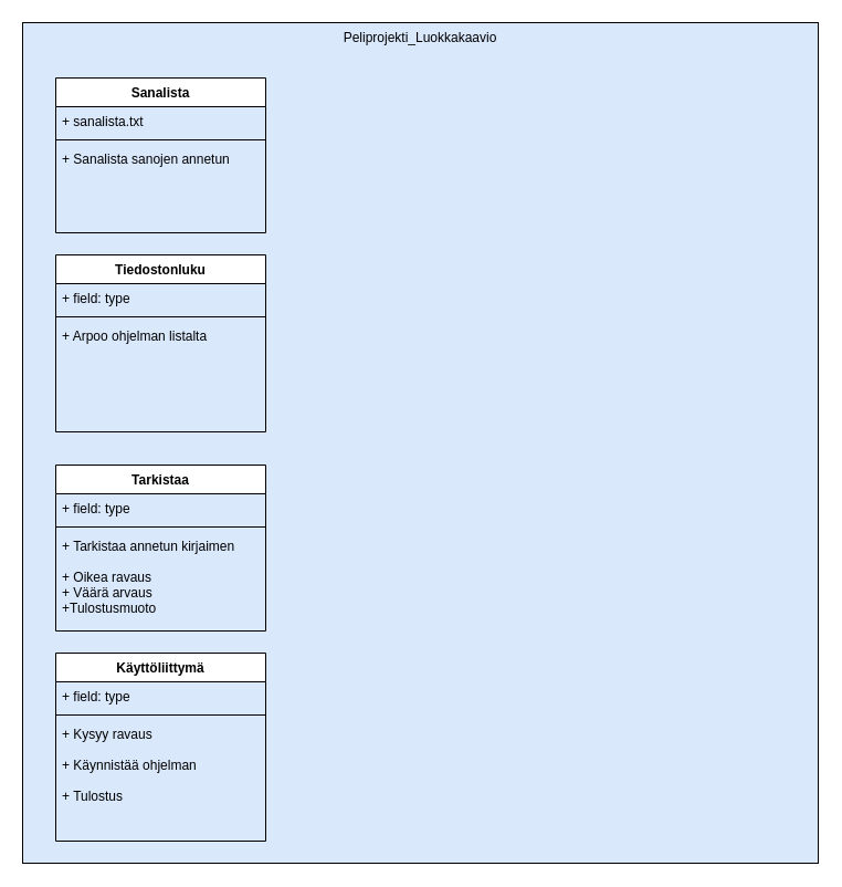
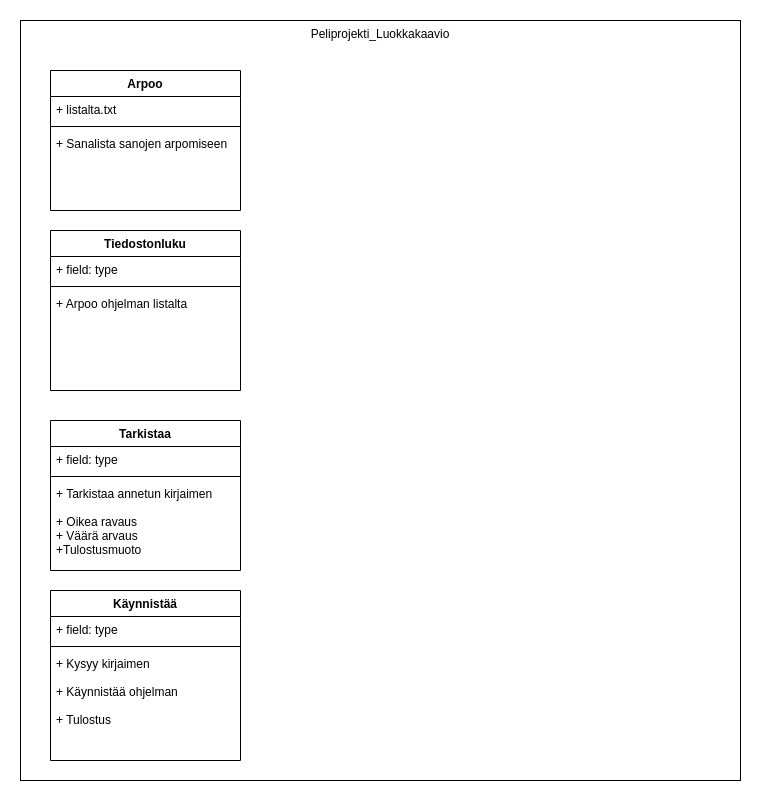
- <mxCell id="3" value="Sanalista" style="swimlane;fontStyle=1;align=center;verticalAlign=top;childLayout=stackLayout;horizontal=1;startSize=26;horizontalStack=0;resizeParent=1;resizeParentMax=0;resizeLast=0;collapsible=1;marginBottom=0;" vertex="1" parent="1"><mxGeometry x="50" y="70" width="190" height="140" as="geometry" /></mxCell>
+ <mxCell id="3" value="Arpoo" style="swimlane;fontStyle=1;align=center;verticalAlign=top;childLayout=stackLayout;horizontal=1;startSize=26;horizontalStack=0;resizeParent=1;resizeParentMax=0;resizeLast=0;collapsible=1;marginBottom=0;" vertex="1" parent="1"><mxGeometry x="50" y="70" width="190" height="140" as="geometry" /></mxCell>
- <mxCell id="4" value="+ sanalista.txt" style="text;strokeColor=none;fillColor=none;align=left;verticalAlign=top;spacingLeft=4;spacingRight=4;overflow=hidden;rotatable=0;points=[[0,0.5],[1,0.5]];portConstraint=eastwest;" vertex="1" parent="3"><mxGeometry y="26" width="190" height="26" as="geometry" /></mxCell>
+ <mxCell id="4" value="+ listalta.txt" style="text;strokeColor=none;fillColor=none;align=left;verticalAlign=top;spacingLeft=4;spacingRight=4;overflow=hidden;rotatable=0;points=[[0,0.5],[1,0.5]];portConstraint=eastwest;" vertex="1" parent="3"><mxGeometry y="26" width="190" height="26" as="geometry" /></mxCell>
- <mxCell id="6" value="+ Sanalista sanojen annetun" style="text;strokeColor=none;fillColor=none;align=left;verticalAlign=top;spacingLeft=4;spacingRight=4;overflow=hidden;rotatable=0;points=[[0,0.5],[1,0.5]];portConstraint=eastwest;" vertex="1" parent="3"><mxGeometry y="60" width="190" height="80" as="geometry" /></mxCell>
+ <mxCell id="6" value="+ Sanalista sanojen arpomiseen" style="text;strokeColor=none;fillColor=none;align=left;verticalAlign=top;spacingLeft=4;spacingRight=4;overflow=hidden;rotatable=0;points=[[0,0.5],[1,0.5]];portConstraint=eastwest;" vertex="1" parent="3"><mxGeometry y="60" width="190" height="80" as="geometry" /></mxCell>
- <mxCell id="2" value="Peliprojekti_Luokkakaavio" style="rounded=0;whiteSpace=wrap;html=1;verticalAlign=top;fillColor=#dae8fc;" vertex="1" parent="1"><mxGeometry x="20" y="20" width="720" height="760" as="geometry" /></mxCell>
+ <mxCell id="2" value="Peliprojekti_Luokkakaavio" style="rounded=0;whiteSpace=wrap;html=1;verticalAlign=top;" vertex="1" parent="1"><mxGeometry x="20" y="20" width="720" height="760" as="geometry" /></mxCell>
- <mxCell id="15" value="Käyttöliittymä" style="swimlane;fontStyle=1;align=center;verticalAlign=top;childLayout=stackLayout;horizontal=1;startSize=26;horizontalStack=0;resizeParent=1;resizeParentMax=0;resizeLast=0;collapsible=1;marginBottom=0;" vertex="1" parent="1"><mxGeometry x="50" y="590" width="190" height="170" as="geometry" /></mxCell>
+ <mxCell id="15" value="Käynnistää" style="swimlane;fontStyle=1;align=center;verticalAlign=top;childLayout=stackLayout;horizontal=1;startSize=26;horizontalStack=0;resizeParent=1;resizeParentMax=0;resizeLast=0;collapsible=1;marginBottom=0;" vertex="1" parent="1"><mxGeometry x="50" y="590" width="190" height="170" as="geometry" /></mxCell>
- <mxCell id="18" value="+ Kysyy ravaus&#10;&#10;+ Käynnistää ohjelman&#10;&#10;+ Tulostus" style="text;strokeColor=none;fillColor=none;align=left;verticalAlign=top;spacingLeft=4;spacingRight=4;overflow=hidden;rotatable=0;points=[[0,0.5],[1,0.5]];portConstraint=eastwest;" vertex="1" parent="15"><mxGeometry y="60" width="190" height="110" as="geometry" /></mxCell>
+ <mxCell id="18" value="+ Kysyy kirjaimen&#10;&#10;+ Käynnistää ohjelman&#10;&#10;+ Tulostus" style="text;strokeColor=none;fillColor=none;align=left;verticalAlign=top;spacingLeft=4;spacingRight=4;overflow=hidden;rotatable=0;points=[[0,0.5],[1,0.5]];portConstraint=eastwest;" vertex="1" parent="15"><mxGeometry y="60" width="190" height="110" as="geometry" /></mxCell>
